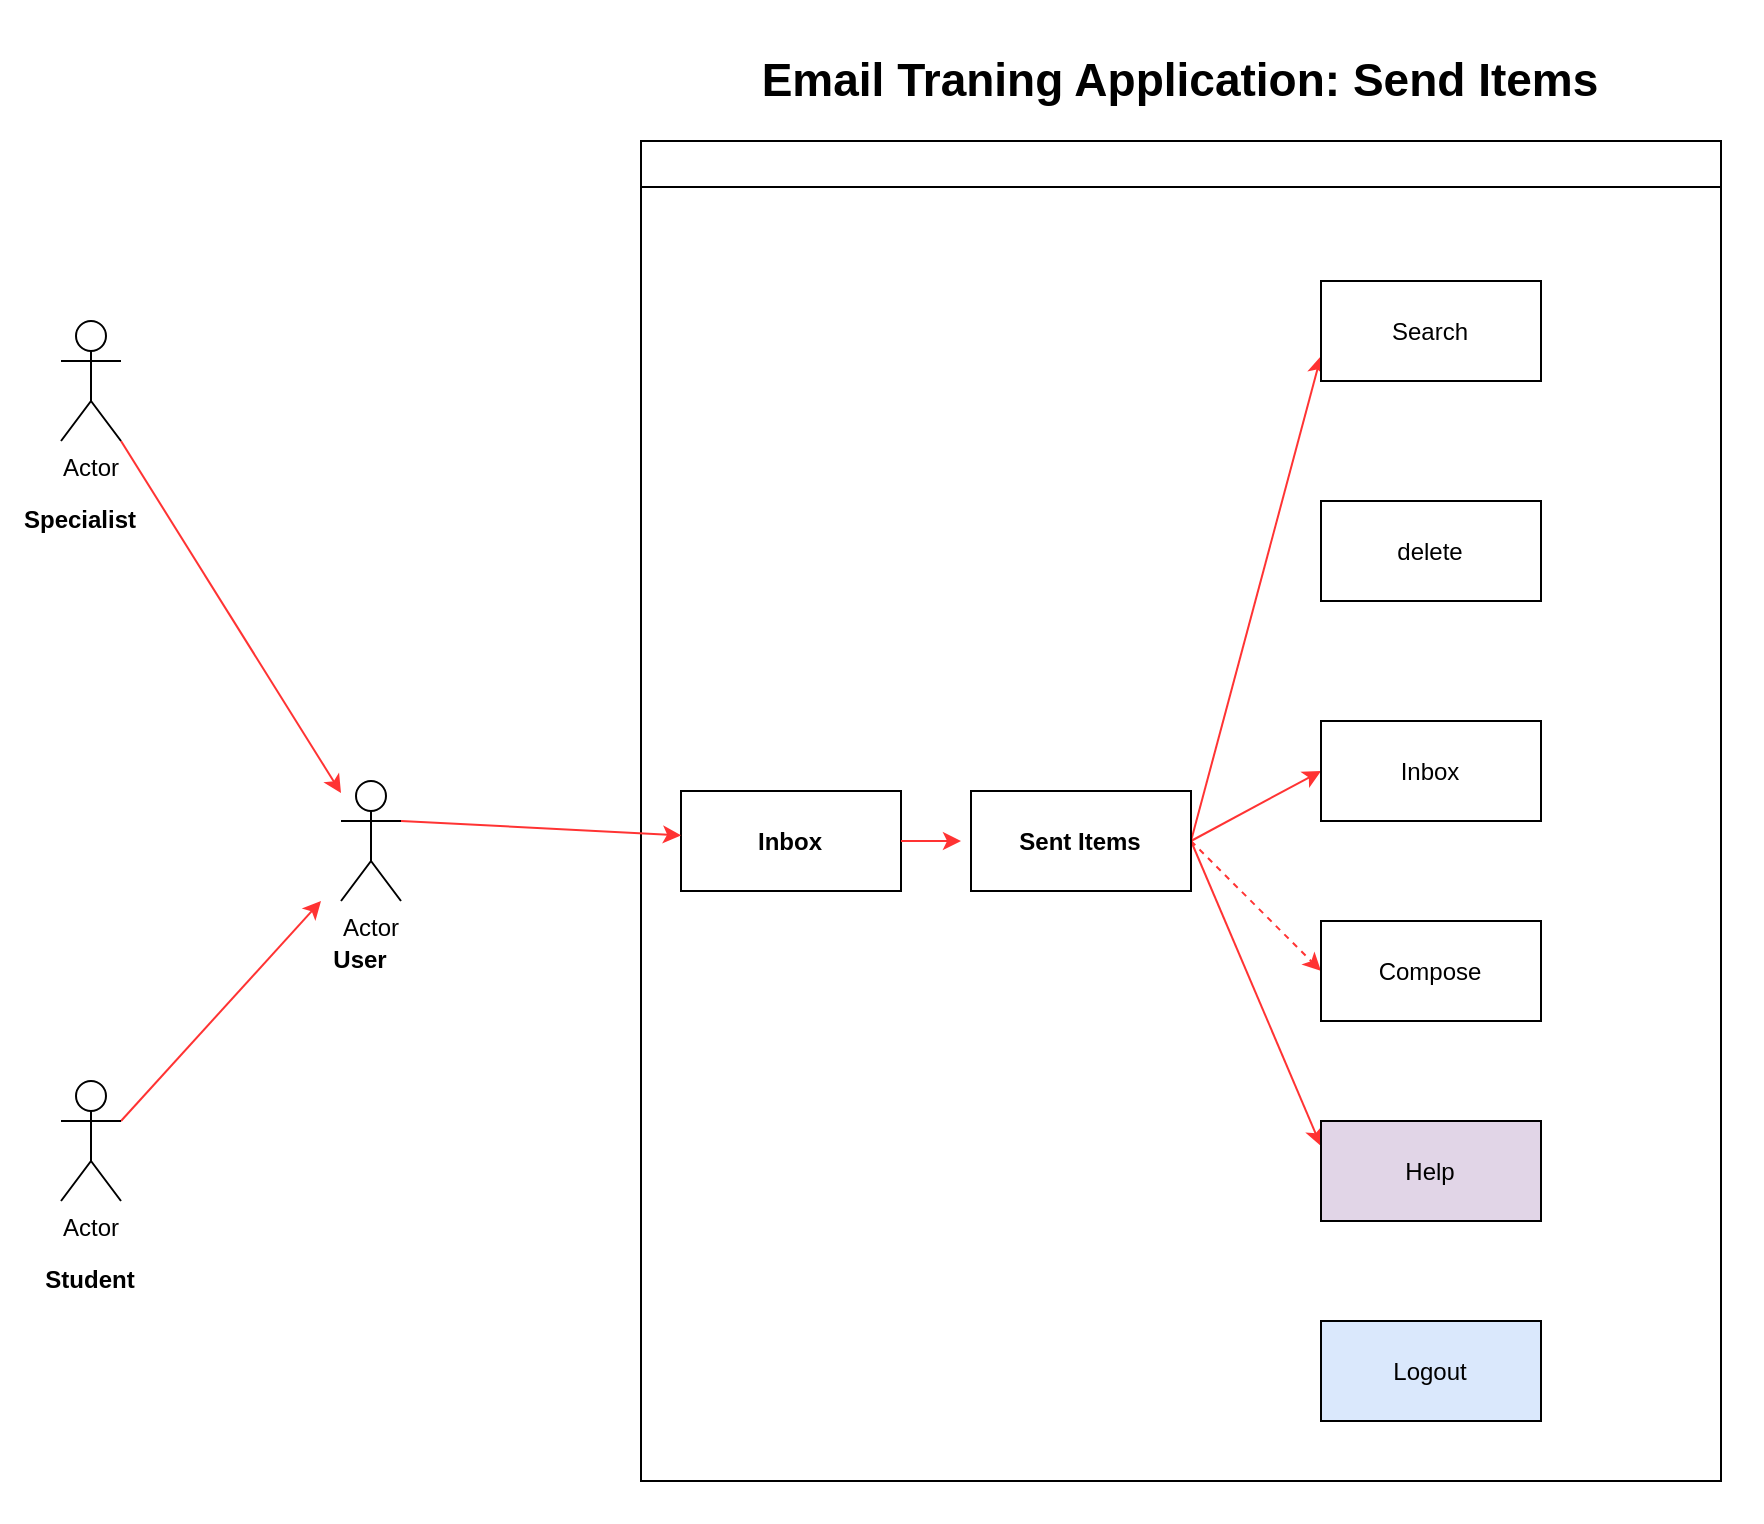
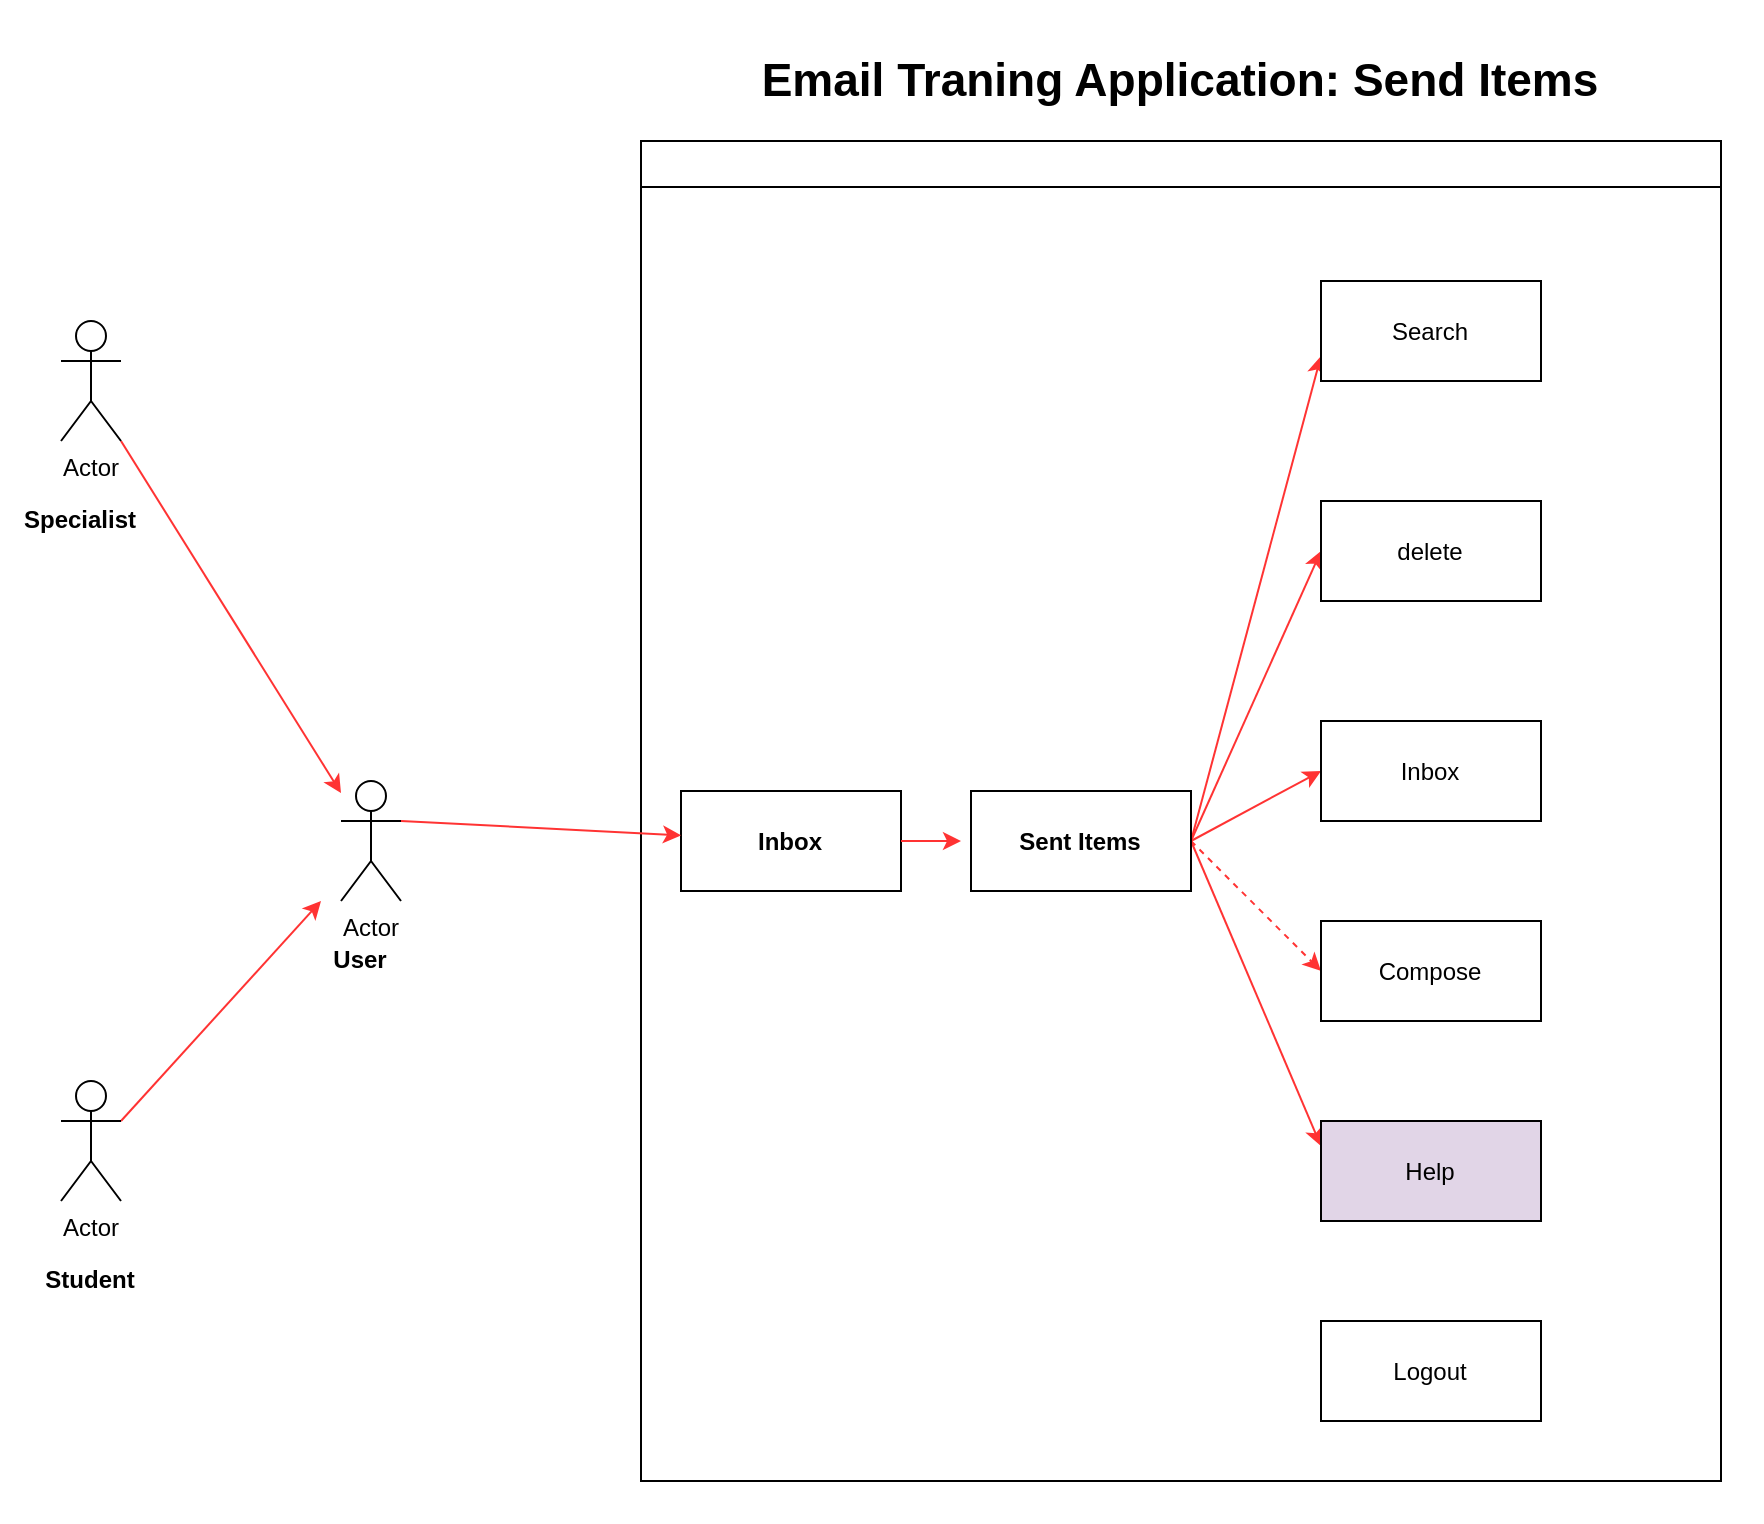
+ <mxCell id="5" style="edgeStyle=none;rounded=0;orthogonalLoop=1;jettySize=auto;html=1;exitX=1;exitY=0.5;exitDx=0;exitDy=0;entryX=0;entryY=0.5;entryDx=0;entryDy=0;strokeColor=#FF3333;fontFamily=Helvetica;" edge="1" parent="2" source="9" target="11"><mxGeometry relative="1" as="geometry" /></mxCell>
- <mxCell id="15" value="Logout" style="fillColor=#dae8fc;" vertex="1" parent="2"><mxGeometry x="340" y="590" width="110" height="50" as="geometry" /></mxCell>
+ <mxCell id="15" value="Logout" style="" vertex="1" parent="2"><mxGeometry x="340" y="590" width="110" height="50" as="geometry" /></mxCell>
